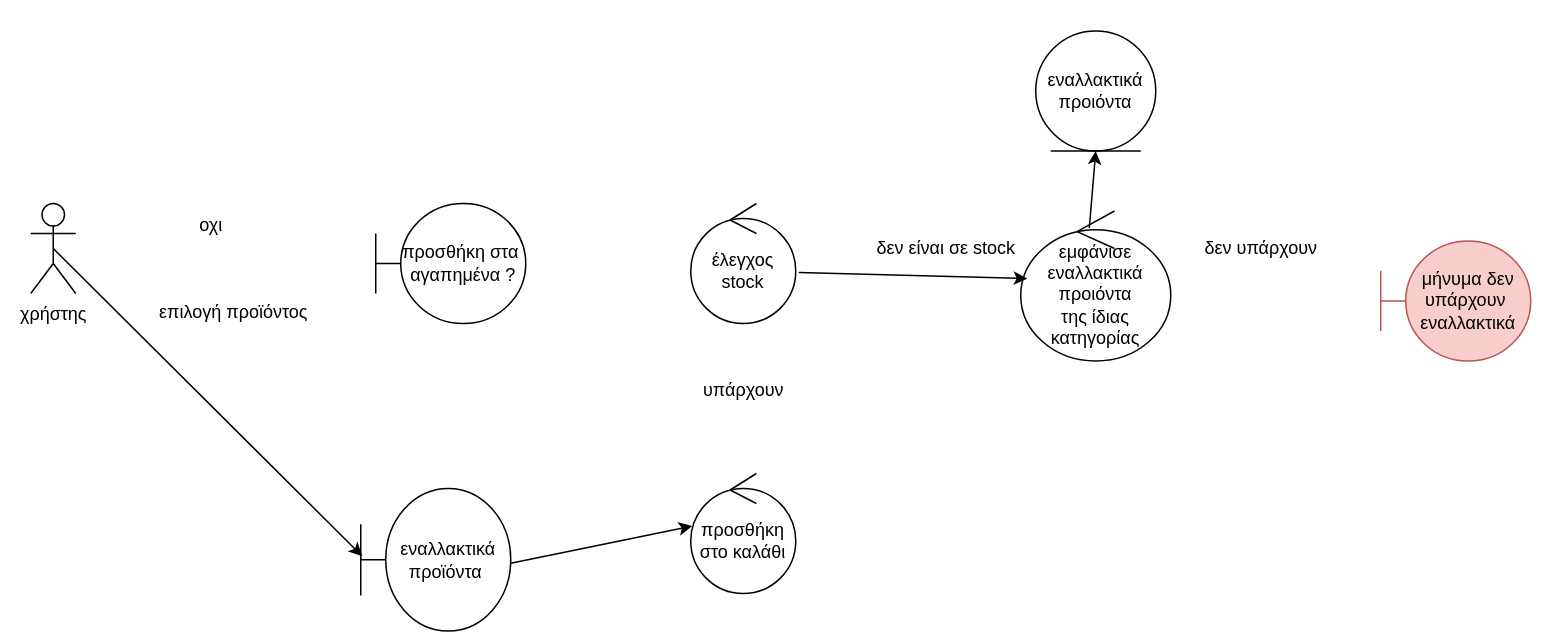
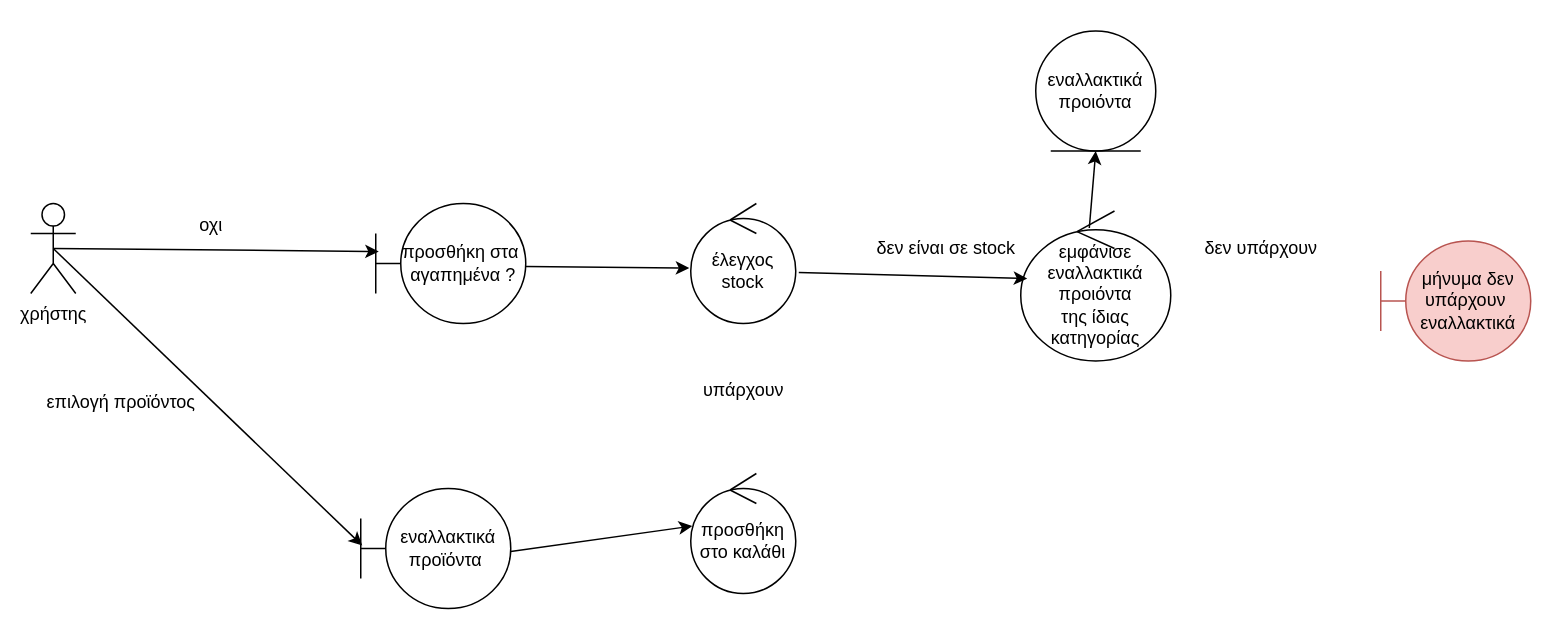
+ <mxCell id="4" value="" style="endArrow=classic;html=1;rounded=0;exitX=0.5;exitY=0.5;exitDx=0;exitDy=0;exitPerimeter=0;entryX=0.02;entryY=0.4;entryDx=0;entryDy=0;entryPerimeter=0;" parent="1" source="2" target="3" edge="1"><mxGeometry width="50" height="50" relative="1" as="geometry"><mxPoint x="190" y="395" as="sourcePoint" /><mxPoint x="240" y="345" as="targetPoint" /></mxGeometry></mxCell>
+ <mxCell id="7" value="" style="endArrow=classic;html=1;rounded=0;exitX=1;exitY=0.525;exitDx=0;exitDy=0;exitPerimeter=0;entryX=-0.014;entryY=0.538;entryDx=0;entryDy=0;entryPerimeter=0;" parent="1" source="3" target="6" edge="1"><mxGeometry width="50" height="50" relative="1" as="geometry"><mxPoint x="410" y="295" as="sourcePoint" /><mxPoint x="460" y="245" as="targetPoint" /></mxGeometry></mxCell>
- <mxCell id="16" value="επιλογή προϊόντος" style="text;html=1;align=center;verticalAlign=middle;resizable=0;points=[];autosize=1;strokeColor=none;fillColor=none;" parent="1" vertex="1"><mxGeometry x="95" y="193" width="120" height="30" as="geometry" /></mxCell>
+ <mxCell id="16" value="επιλογή προϊόντος" style="text;html=1;align=center;verticalAlign=middle;resizable=0;points=[];autosize=1;strokeColor=none;fillColor=none;" parent="1" vertex="1"><mxGeometry x="20" y="253" width="120" height="30" as="geometry" /></mxCell>
- <mxCell id="13" value="εναλλακτικά προϊόντα&amp;nbsp;" style="shape=umlBoundary;whiteSpace=wrap;html=1;" parent="1" vertex="1"><mxGeometry x="240" y="325" width="100" height="95" as="geometry" /></mxCell>
+ <mxCell id="13" value="εναλλακτικά προϊόντα&amp;nbsp;" style="shape=umlBoundary;whiteSpace=wrap;html=1;" parent="1" vertex="1"><mxGeometry x="240" y="325" width="100" height="80" as="geometry" /></mxCell>
